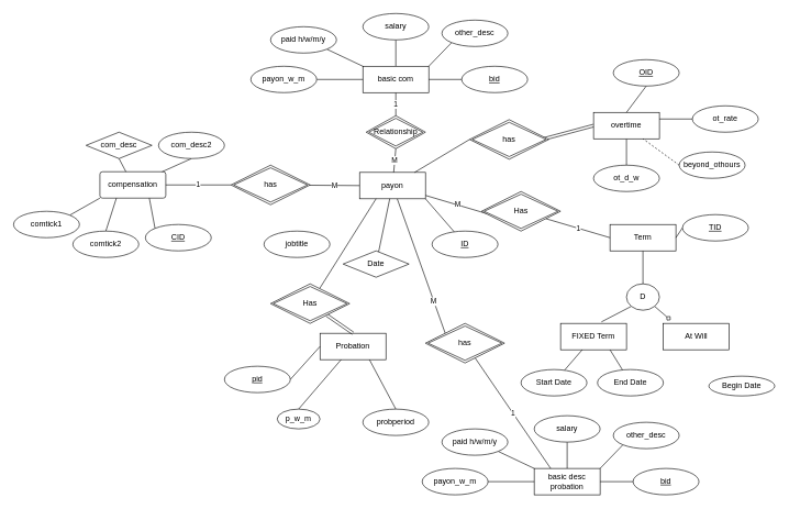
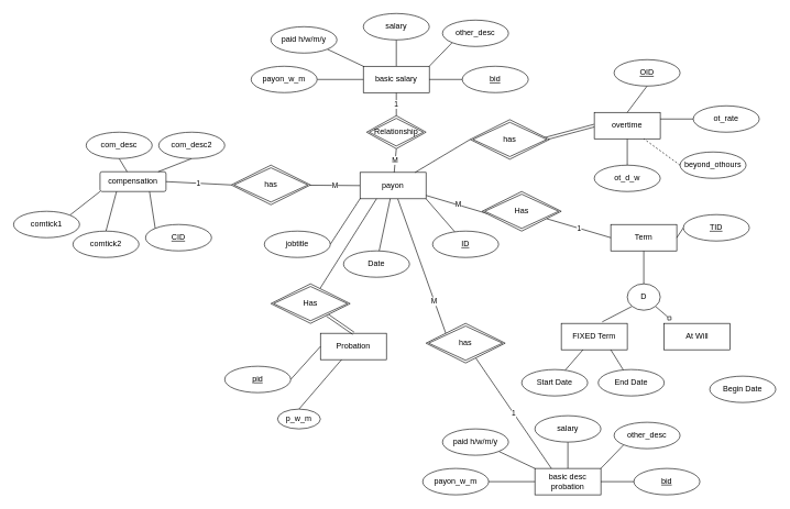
- <mxCell id="10" value="basic com" style="whiteSpace=wrap;html=1;align=center;" parent="1" vertex="1"><mxGeometry x="550" y="100" width="100" height="40" as="geometry" /></mxCell>
+ <mxCell id="10" value="basic salary" style="whiteSpace=wrap;html=1;align=center;" parent="1" vertex="1"><mxGeometry x="550" y="100" width="100" height="40" as="geometry" /></mxCell>
- <mxCell id="18" value="com_desc" style="rhombus;whiteSpace=wrap;html=1;align=center;" vertex="1" parent="1"><mxGeometry x="130" y="200" width="100" height="40" as="geometry" /></mxCell>
+ <mxCell id="18" value="com_desc" style="ellipse;whiteSpace=wrap;html=1;align=center;" vertex="1" parent="1"><mxGeometry x="130" y="200" width="100" height="40" as="geometry" /></mxCell>
- <mxCell id="16" value="compensation" style="rounded=1;arcSize=10;whiteSpace=wrap;html=1;align=center;" vertex="1" parent="1"><mxGeometry x="151" y="260" width="100" height="40" as="geometry" /></mxCell>
+ <mxCell id="16" value="compensation" style="rounded=1;arcSize=10;whiteSpace=wrap;html=1;align=center;" vertex="1" parent="1"><mxGeometry x="151" y="260" width="100" height="30" as="geometry" /></mxCell>
+ <mxCell id="14" style="edgeStyle=none;rounded=0;orthogonalLoop=1;jettySize=auto;html=1;exitX=1;exitY=0.5;exitDx=0;exitDy=0;entryX=0;entryY=1;entryDx=0;entryDy=0;endArrow=none;endFill=0;" parent="1" source="15" target="7" edge="1"><mxGeometry relative="1" as="geometry" /></mxCell>
- <mxCell id="12" value="Date" style="rhombus;whiteSpace=wrap;html=1;align=center;" parent="1" vertex="1"><mxGeometry x="520" y="380" width="100" height="40" as="geometry" /></mxCell>
+ <mxCell id="12" value="Date" style="ellipse;whiteSpace=wrap;html=1;align=center;" parent="1" vertex="1"><mxGeometry x="520" y="380" width="100" height="40" as="geometry" /></mxCell>
- <mxCell id="37" style="edgeStyle=none;rounded=0;orthogonalLoop=1;jettySize=auto;html=1;exitX=0.5;exitY=0;exitDx=0;exitDy=0;entryX=0.75;entryY=1;entryDx=0;entryDy=0;endArrow=none;endFill=0;" edge="1" parent="1" source="38" target="29"><mxGeometry relative="1" as="geometry" /></mxCell>
- <mxCell id="75" value="Begin Date" style="ellipse;whiteSpace=wrap;html=1;align=center;" vertex="1" parent="1"><mxGeometry x="1075" y="570" width="100" height="30" as="geometry" /></mxCell>
+ <mxCell id="75" value="Begin Date" style="ellipse;whiteSpace=wrap;html=1;align=center;" vertex="1" parent="1"><mxGeometry x="1075" y="570" width="100" height="40" as="geometry" /></mxCell>
- <mxCell id="38" value="probperiod" style="ellipse;whiteSpace=wrap;html=1;align=center;" vertex="1" parent="1"><mxGeometry x="550" y="620" width="100" height="40" as="geometry" /></mxCell>
